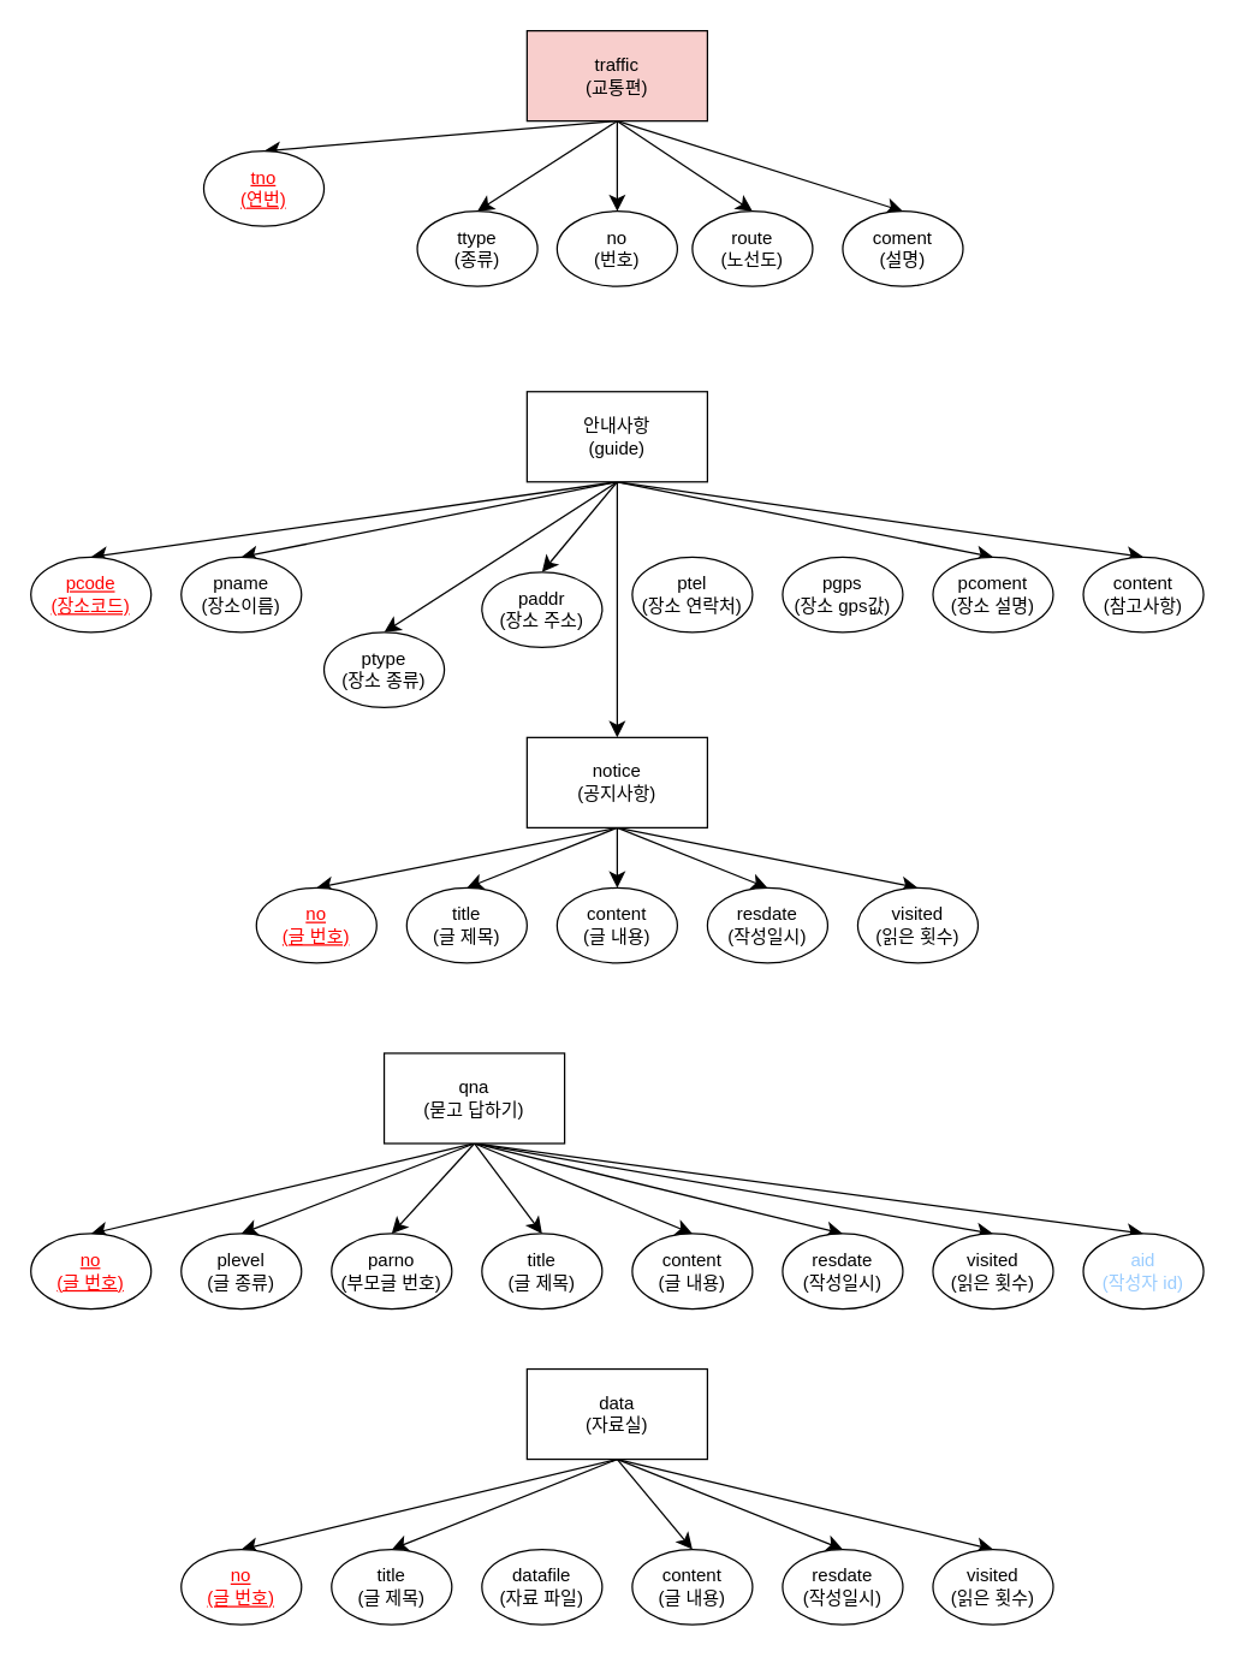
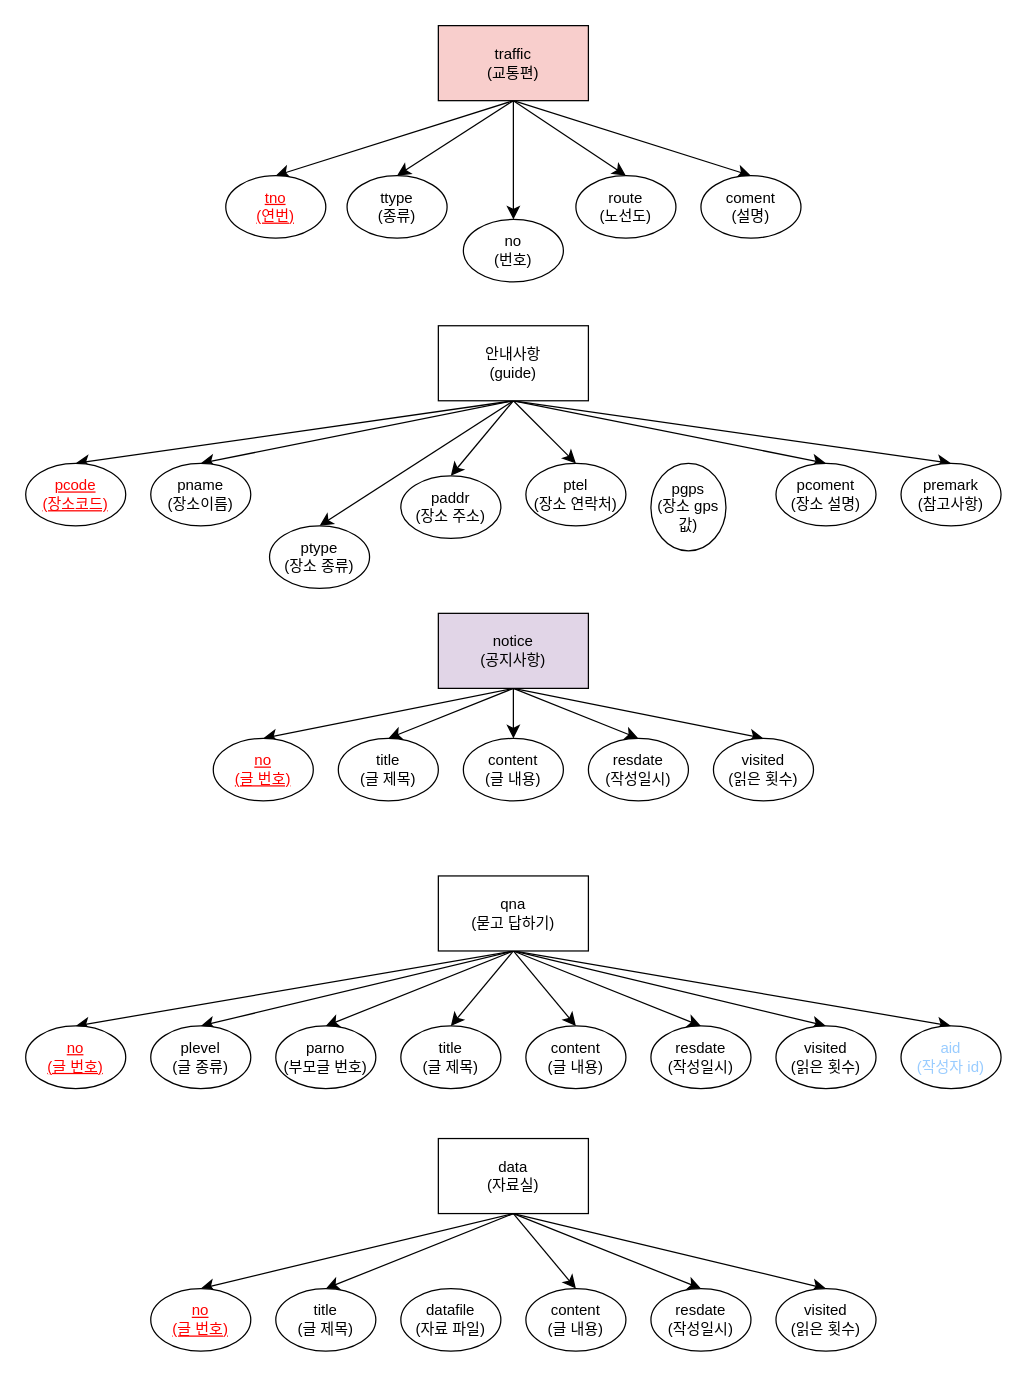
- <mxCell id="66" value="&lt;font color=&quot;#ff0000&quot;&gt;&lt;u&gt;tno&lt;br&gt;(연번)&lt;/u&gt;&lt;/font&gt;" style="ellipse;whiteSpace=wrap;html=1;" vertex="1" parent="1"><mxGeometry x="135" y="100" width="80" height="50" as="geometry" /></mxCell>
+ <mxCell id="66" value="&lt;font color=&quot;#ff0000&quot;&gt;&lt;u&gt;tno&lt;br&gt;(연번)&lt;/u&gt;&lt;/font&gt;" style="ellipse;whiteSpace=wrap;html=1;" vertex="1" parent="1"><mxGeometry x="180" y="140" width="80" height="50" as="geometry" /></mxCell>
- <mxCell id="68" value="no&lt;br&gt;(번호)" style="ellipse;whiteSpace=wrap;html=1;" vertex="1" parent="1"><mxGeometry x="370" y="140" width="80" height="50" as="geometry" /></mxCell>
+ <mxCell id="68" value="no&lt;br&gt;(번호)" style="ellipse;whiteSpace=wrap;html=1;" vertex="1" parent="1"><mxGeometry x="370" y="175" width="80" height="50" as="geometry" /></mxCell>
- <mxCell id="15" value="pgps&lt;div&gt;(장소 gps값)&lt;/div&gt;" style="ellipse;whiteSpace=wrap;html=1;" parent="1" vertex="1"><mxGeometry x="520" y="370" width="80" height="50" as="geometry" /></mxCell>
+ <mxCell id="15" value="pgps&lt;div&gt;(장소 gps값)&lt;/div&gt;" style="ellipse;whiteSpace=wrap;html=1;" parent="1" vertex="1"><mxGeometry x="520" y="370" width="60" height="70" as="geometry" /></mxCell>
- <mxCell id="17" value="content&lt;div&gt;(참고사항)&lt;/div&gt;" style="ellipse;whiteSpace=wrap;html=1;" parent="1" vertex="1"><mxGeometry x="720" y="370" width="80" height="50" as="geometry" /></mxCell>
+ <mxCell id="17" value="premark&lt;div&gt;(참고사항)&lt;/div&gt;" style="ellipse;whiteSpace=wrap;html=1;" parent="1" vertex="1"><mxGeometry x="720" y="370" width="80" height="50" as="geometry" /></mxCell>
- <mxCell id="6" style="edgeStyle=none;curved=1;rounded=0;orthogonalLoop=1;jettySize=auto;html=1;exitX=0.5;exitY=1;exitDx=0;exitDy=0;fontSize=12;startSize=8;endSize=8;" parent="1" source="9" target="23" edge="1"><mxGeometry relative="1" as="geometry" /></mxCell>
+ <mxCell id="6" style="edgeStyle=none;curved=1;rounded=0;orthogonalLoop=1;jettySize=auto;html=1;exitX=0.5;exitY=1;exitDx=0;exitDy=0;entryX=0.5;entryY=0;entryDx=0;entryDy=0;fontSize=12;startSize=8;endSize=8;" parent="1" source="9" target="14" edge="1"><mxGeometry relative="1" as="geometry" /></mxCell>
- <mxCell id="23" value="notice&lt;div&gt;(공지사항)&lt;/div&gt;" style="rounded=0;whiteSpace=wrap;html=1;" parent="1" vertex="1"><mxGeometry x="350" y="490" width="120" height="60" as="geometry" /></mxCell>
+ <mxCell id="23" value="notice&lt;div&gt;(공지사항)&lt;/div&gt;" style="rounded=0;whiteSpace=wrap;html=1;fillColor=#e1d5e7;" parent="1" vertex="1"><mxGeometry x="350" y="490" width="120" height="60" as="geometry" /></mxCell>
- <mxCell id="37" value="&lt;div&gt;qna&lt;/div&gt;&lt;div&gt;(묻고 답하기)&lt;/div&gt;" style="rounded=0;whiteSpace=wrap;html=1;" parent="1" vertex="1"><mxGeometry x="255" y="700" width="120" height="60" as="geometry" /></mxCell>
+ <mxCell id="37" value="&lt;div&gt;qna&lt;/div&gt;&lt;div&gt;(묻고 답하기)&lt;/div&gt;" style="rounded=0;whiteSpace=wrap;html=1;" parent="1" vertex="1"><mxGeometry x="350" y="700" width="120" height="60" as="geometry" /></mxCell>
